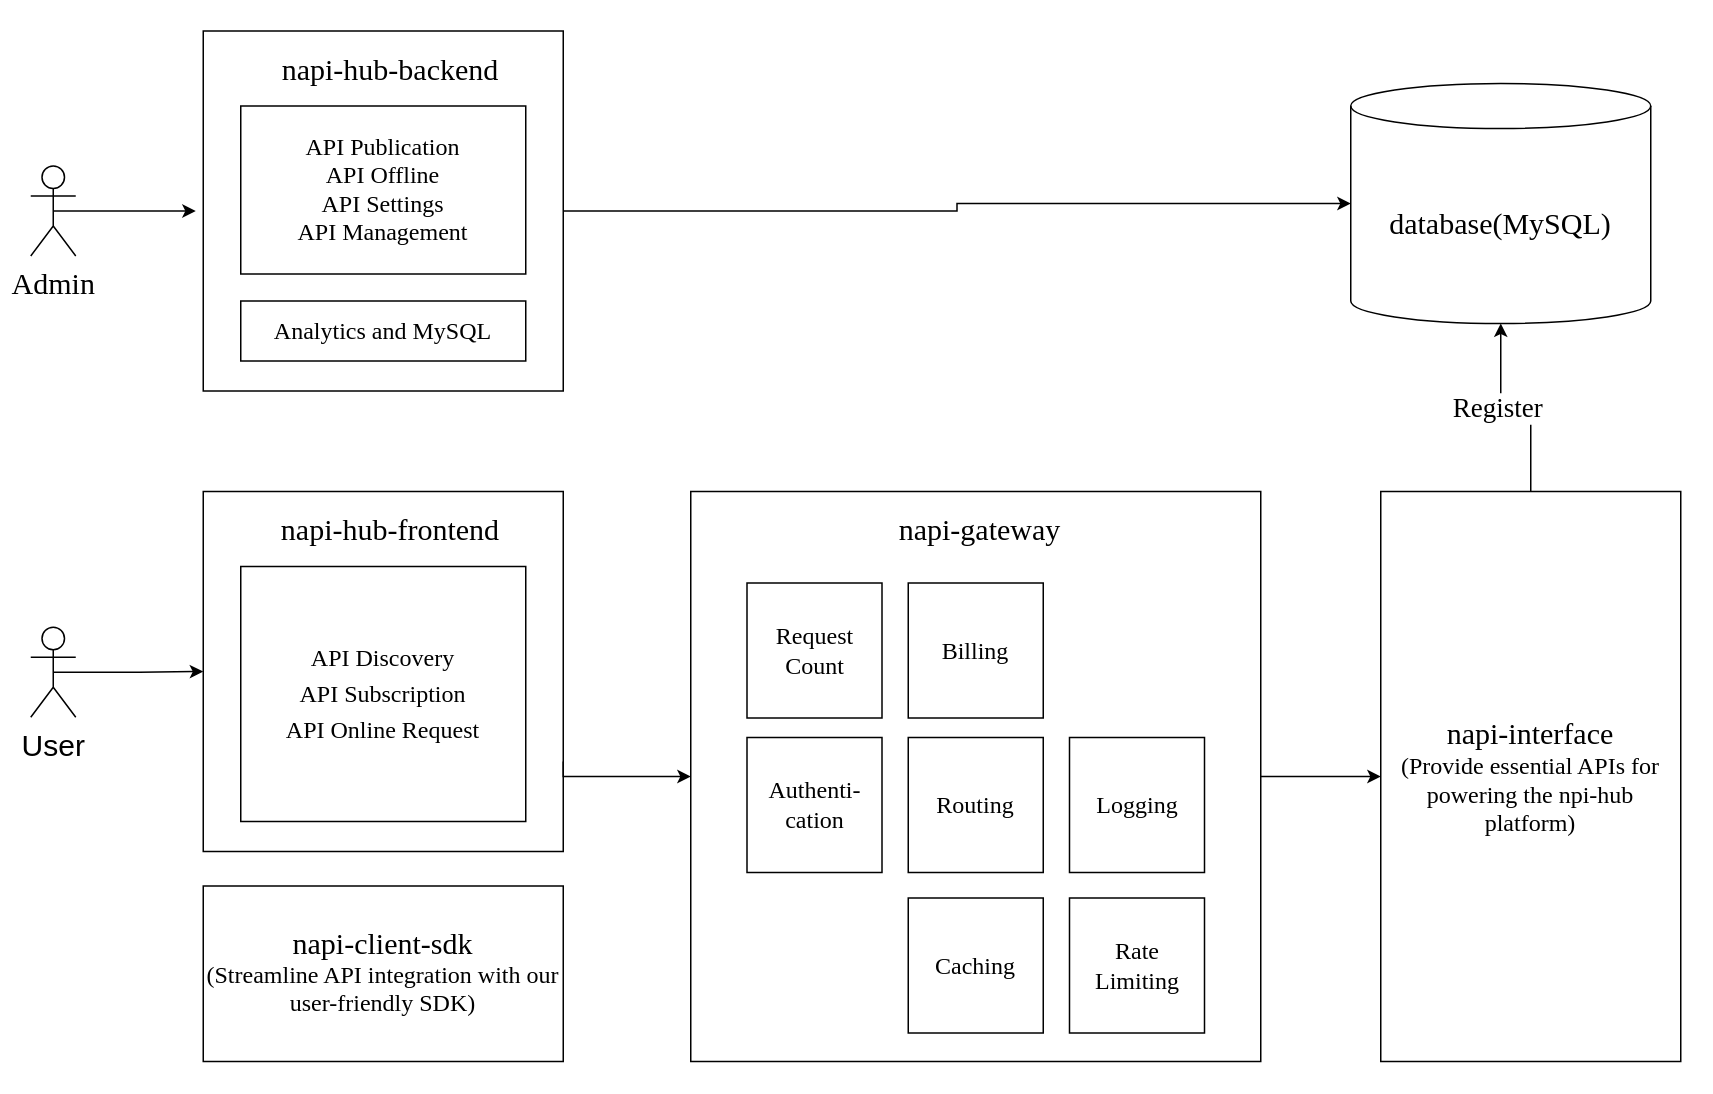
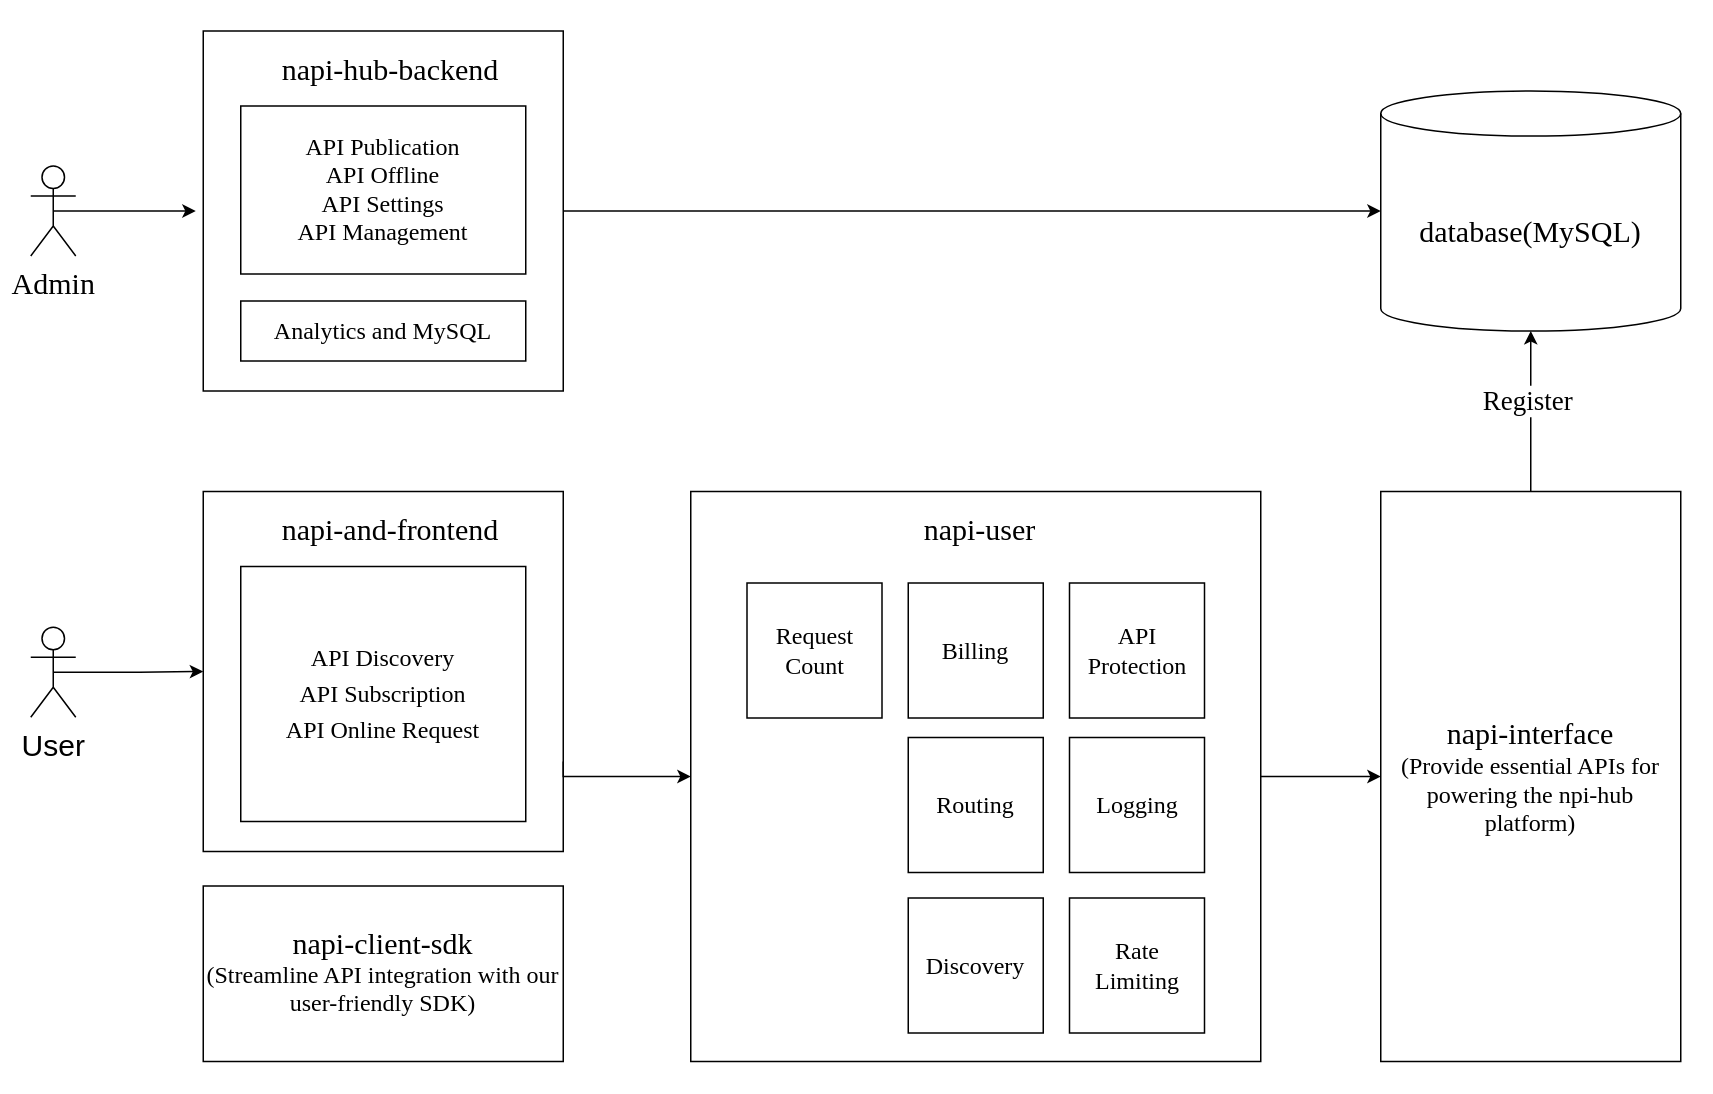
- <mxCell id="6" value="&lt;font face=&quot;Comic Sans MS&quot; style=&quot;&quot;&gt;&lt;font style=&quot;font-size: 20px;&quot;&gt;database(MySQL)&lt;/font&gt;&lt;br&gt;&lt;/font&gt;" style="shape=cylinder3;whiteSpace=wrap;html=1;boundedLbl=1;backgroundOutline=1;size=15;" parent="1" vertex="1"><mxGeometry x="900" y="55" width="200" height="160" as="geometry" /></mxCell>
+ <mxCell id="6" value="&lt;font face=&quot;Comic Sans MS&quot; style=&quot;&quot;&gt;&lt;font style=&quot;font-size: 20px;&quot;&gt;database(MySQL)&lt;/font&gt;&lt;br&gt;&lt;/font&gt;" style="shape=cylinder3;whiteSpace=wrap;html=1;boundedLbl=1;backgroundOutline=1;size=15;" parent="1" vertex="1"><mxGeometry x="920" y="60" width="200" height="160" as="geometry" /></mxCell>
- <mxCell id="15" value="&lt;font face=&quot;Comic Sans MS&quot; style=&quot;font-size: 20px;&quot;&gt;napi-hub-frontend&lt;/font&gt;" style="text;html=1;strokeColor=none;fillColor=none;align=center;verticalAlign=middle;whiteSpace=wrap;rounded=0;" parent="13" vertex="1"><mxGeometry x="25" y="10" width="200" height="30" as="geometry" /></mxCell>
+ <mxCell id="15" value="&lt;font face=&quot;Comic Sans MS&quot; style=&quot;font-size: 20px;&quot;&gt;napi-and-frontend&lt;/font&gt;" style="text;html=1;strokeColor=none;fillColor=none;align=center;verticalAlign=middle;whiteSpace=wrap;rounded=0;" parent="13" vertex="1"><mxGeometry x="25" y="10" width="200" height="30" as="geometry" /></mxCell>
- <mxCell id="28" value="&lt;font face=&quot;Comic Sans MS&quot; style=&quot;font-size: 20px;&quot;&gt;napi-gateway&lt;/font&gt;" style="text;html=1;strokeColor=none;fillColor=none;align=center;verticalAlign=middle;whiteSpace=wrap;rounded=0;" parent="18" vertex="1"><mxGeometry x="42.5" y="10" width="300" height="30" as="geometry" /></mxCell>
+ <mxCell id="28" value="&lt;font face=&quot;Comic Sans MS&quot; style=&quot;font-size: 20px;&quot;&gt;napi-user&lt;/font&gt;" style="text;html=1;strokeColor=none;fillColor=none;align=center;verticalAlign=middle;whiteSpace=wrap;rounded=0;" parent="18" vertex="1"><mxGeometry x="42.5" y="10" width="300" height="30" as="geometry" /></mxCell>
+ <mxCell id="22" value="&lt;font face=&quot;Comic Sans MS&quot; style=&quot;font-size: 16px;&quot;&gt;API Protection&lt;/font&gt;" style="whiteSpace=wrap;html=1;aspect=fixed;" parent="18" vertex="1"><mxGeometry x="252.5" y="61" width="90" height="90" as="geometry" /></mxCell>
- <mxCell id="23" value="&lt;font face=&quot;Comic Sans MS&quot; style=&quot;font-size: 16px;&quot;&gt;Authenti-cation&lt;/font&gt;" style="whiteSpace=wrap;html=1;aspect=fixed;" parent="18" vertex="1"><mxGeometry x="37.5" y="164" width="90" height="90" as="geometry" /></mxCell>
- <mxCell id="26" value="&lt;font face=&quot;Comic Sans MS&quot; style=&quot;font-size: 16px;&quot;&gt;Caching&lt;/font&gt;" style="whiteSpace=wrap;html=1;aspect=fixed;" parent="18" vertex="1"><mxGeometry x="145" y="271" width="90" height="90" as="geometry" /></mxCell>
+ <mxCell id="26" value="&lt;font face=&quot;Comic Sans MS&quot; style=&quot;font-size: 16px;&quot;&gt;Discovery&lt;/font&gt;" style="whiteSpace=wrap;html=1;aspect=fixed;" parent="18" vertex="1"><mxGeometry x="145" y="271" width="90" height="90" as="geometry" /></mxCell>
